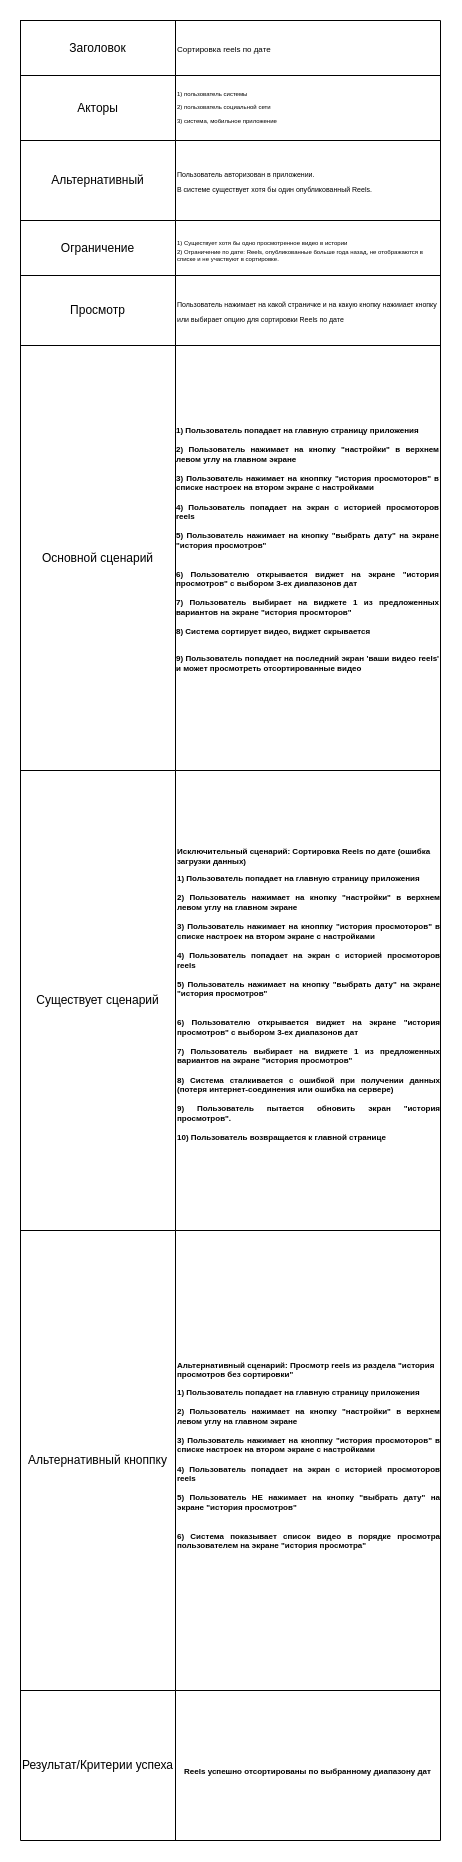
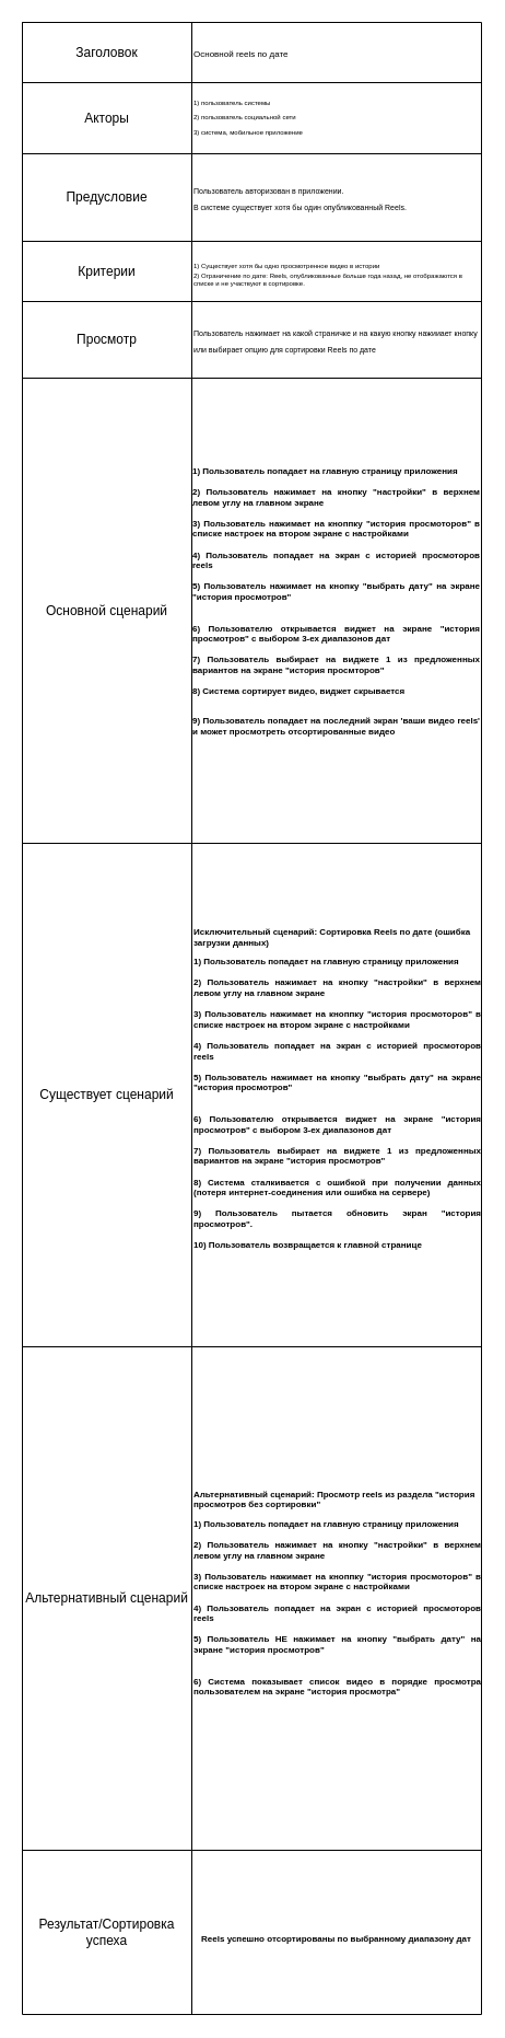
- <mxCell id="5" value="&lt;font style=&quot;font-size: 8px;&quot;&gt;Сортировка reels по дате&lt;/font&gt;" style="shape=partialRectangle;html=1;whiteSpace=wrap;connectable=0;strokeColor=inherit;overflow=hidden;fillColor=none;top=0;left=0;bottom=0;right=0;pointerEvents=1;align=left;" vertex="1" parent="3"><mxGeometry x="155" width="265" height="55" as="geometry"><mxRectangle width="265" height="55" as="alternateBounds" /></mxGeometry></mxCell>
+ <mxCell id="5" value="&lt;font style=&quot;font-size: 8px;&quot;&gt;Основной reels по дате&lt;/font&gt;" style="shape=partialRectangle;html=1;whiteSpace=wrap;connectable=0;strokeColor=inherit;overflow=hidden;fillColor=none;top=0;left=0;bottom=0;right=0;pointerEvents=1;align=left;" vertex="1" parent="3"><mxGeometry x="155" width="265" height="55" as="geometry"><mxRectangle width="265" height="55" as="alternateBounds" /></mxGeometry></mxCell>
- <mxCell id="10" value="Альтернативный" style="shape=partialRectangle;html=1;whiteSpace=wrap;connectable=0;strokeColor=inherit;overflow=hidden;fillColor=none;top=0;left=0;bottom=0;right=0;pointerEvents=1;" vertex="1" parent="9"><mxGeometry width="155" height="80" as="geometry"><mxRectangle width="155" height="80" as="alternateBounds" /></mxGeometry></mxCell>
+ <mxCell id="10" value="Предусловие" style="shape=partialRectangle;html=1;whiteSpace=wrap;connectable=0;strokeColor=inherit;overflow=hidden;fillColor=none;top=0;left=0;bottom=0;right=0;pointerEvents=1;" vertex="1" parent="9"><mxGeometry width="155" height="80" as="geometry"><mxRectangle width="155" height="80" as="alternateBounds" /></mxGeometry></mxCell>
- <mxCell id="13" value="Ограничение" style="shape=partialRectangle;html=1;whiteSpace=wrap;connectable=0;strokeColor=inherit;overflow=hidden;fillColor=none;top=0;left=0;bottom=0;right=0;pointerEvents=1;" vertex="1" parent="12"><mxGeometry width="155" height="55" as="geometry"><mxRectangle width="155" height="55" as="alternateBounds" /></mxGeometry></mxCell>
+ <mxCell id="13" value="Критерии" style="shape=partialRectangle;html=1;whiteSpace=wrap;connectable=0;strokeColor=inherit;overflow=hidden;fillColor=none;top=0;left=0;bottom=0;right=0;pointerEvents=1;" vertex="1" parent="12"><mxGeometry width="155" height="55" as="geometry"><mxRectangle width="155" height="55" as="alternateBounds" /></mxGeometry></mxCell>
- <mxCell id="25" value="Альтернативный кноппку" style="shape=partialRectangle;html=1;whiteSpace=wrap;connectable=0;strokeColor=inherit;overflow=hidden;fillColor=none;top=0;left=0;bottom=0;right=0;pointerEvents=1;" vertex="1" parent="24"><mxGeometry width="155" height="460" as="geometry"><mxRectangle width="155" height="460" as="alternateBounds" /></mxGeometry></mxCell>
+ <mxCell id="25" value="Альтернативный сценарий" style="shape=partialRectangle;html=1;whiteSpace=wrap;connectable=0;strokeColor=inherit;overflow=hidden;fillColor=none;top=0;left=0;bottom=0;right=0;pointerEvents=1;" vertex="1" parent="24"><mxGeometry width="155" height="460" as="geometry"><mxRectangle width="155" height="460" as="alternateBounds" /></mxGeometry></mxCell>
- <mxCell id="28" value="Результат/Критерии успеха" style="shape=partialRectangle;html=1;whiteSpace=wrap;connectable=0;strokeColor=inherit;overflow=hidden;fillColor=none;top=0;left=0;bottom=0;right=0;pointerEvents=1;" vertex="1" parent="27"><mxGeometry width="155" height="150" as="geometry"><mxRectangle width="155" height="150" as="alternateBounds" /></mxGeometry></mxCell>
+ <mxCell id="28" value="Результат/Сортировка успеха" style="shape=partialRectangle;html=1;whiteSpace=wrap;connectable=0;strokeColor=inherit;overflow=hidden;fillColor=none;top=0;left=0;bottom=0;right=0;pointerEvents=1;" vertex="1" parent="27"><mxGeometry width="155" height="150" as="geometry"><mxRectangle width="155" height="150" as="alternateBounds" /></mxGeometry></mxCell>
